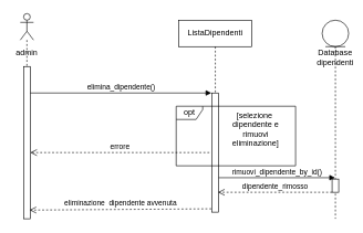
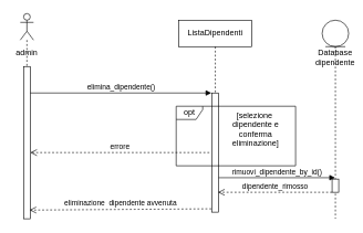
- <mxCell id="12" value="Database&lt;br&gt;dipendenti" style="shape=umlLifeline;participant=umlEntity;perimeter=lifelinePerimeter;whiteSpace=wrap;html=1;container=1;collapsible=0;recursiveResize=0;verticalAlign=top;spacingTop=36;outlineConnect=0;" vertex="1" parent="1"><mxGeometry x="485" y="30" width="40" height="300" as="geometry" /></mxCell>
+ <mxCell id="12" value="Database&lt;br&gt;dipendente" style="shape=umlLifeline;participant=umlEntity;perimeter=lifelinePerimeter;whiteSpace=wrap;html=1;container=1;collapsible=0;recursiveResize=0;verticalAlign=top;spacingTop=36;outlineConnect=0;" vertex="1" parent="1"><mxGeometry x="485" y="30" width="40" height="300" as="geometry" /></mxCell>
- <mxCell id="10" value="[selezione&amp;nbsp; dipendente e rimuovi eliminazione]" style="text;html=1;strokeColor=none;fillColor=none;align=center;verticalAlign=middle;whiteSpace=wrap;rounded=0;" parent="1" vertex="1"><mxGeometry x="345" y="170" width="80" height="50" as="geometry" /></mxCell>
+ <mxCell id="10" value="[selezione&amp;nbsp; dipendente e conferma eliminazione]" style="text;html=1;strokeColor=none;fillColor=none;align=center;verticalAlign=middle;whiteSpace=wrap;rounded=0;" parent="1" vertex="1"><mxGeometry x="345" y="170" width="80" height="50" as="geometry" /></mxCell>
